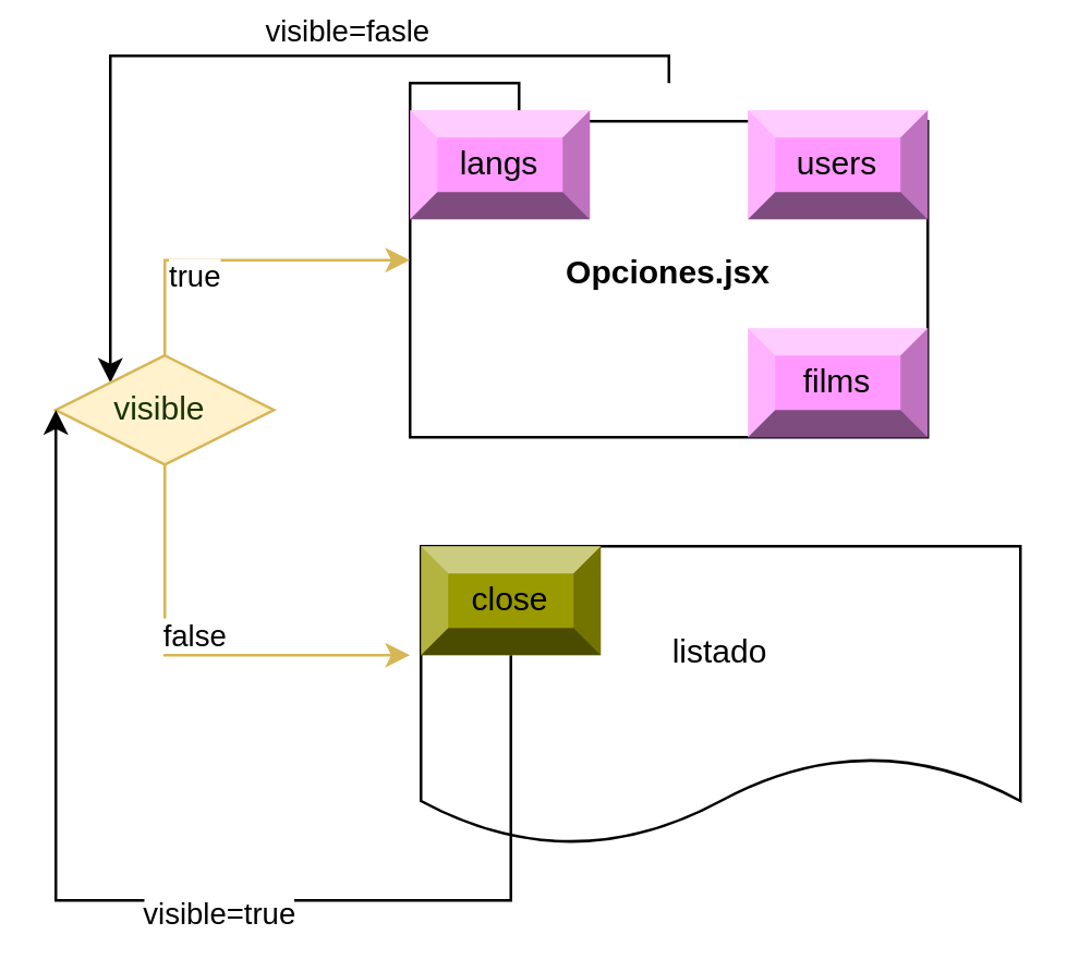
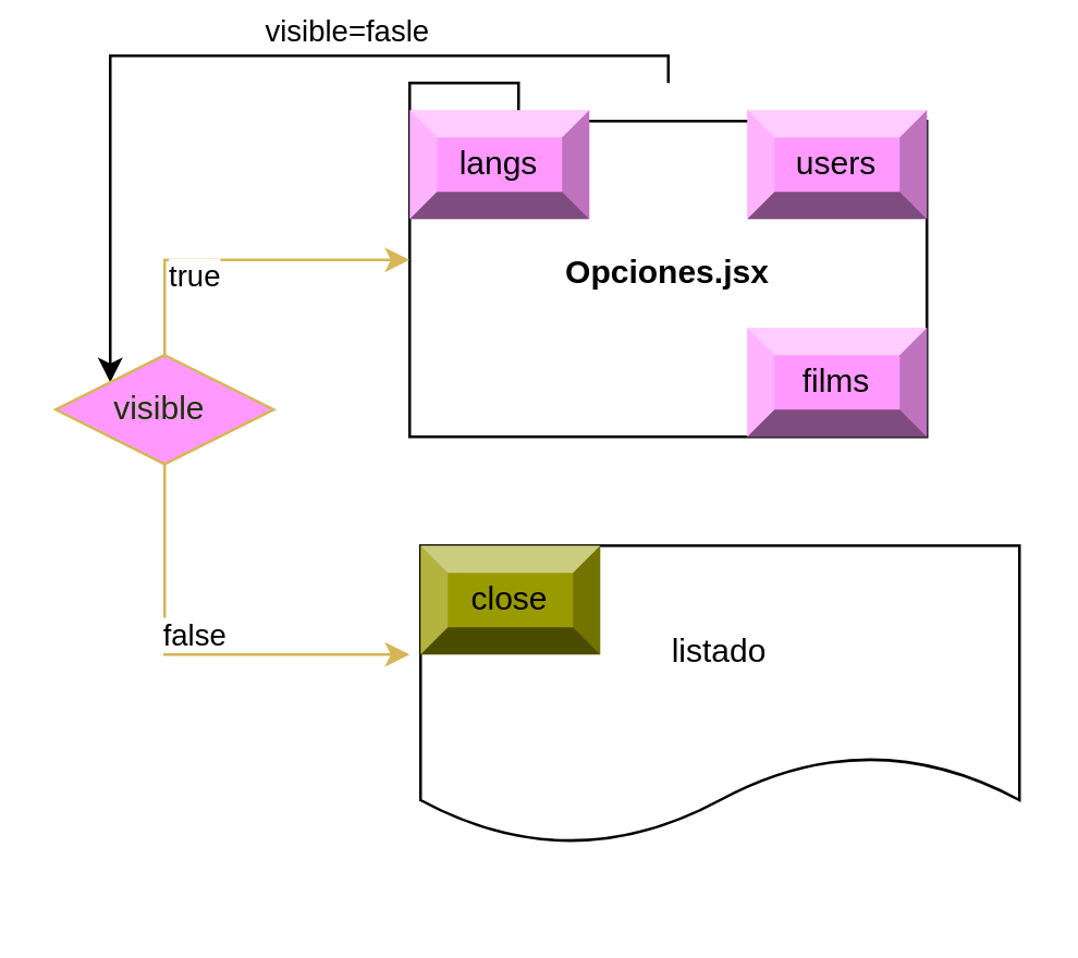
- <mxCell id="7" value="&lt;font color=&quot;#1a3300&quot;&gt;visible&amp;nbsp;&lt;/font&gt;" style="rhombus;whiteSpace=wrap;html=1;fillColor=#fff2cc;strokeColor=#d6b656;" parent="1" vertex="1"><mxGeometry x="20" y="130" width="80" height="40" as="geometry" /></mxCell>
+ <mxCell id="7" value="&lt;font color=&quot;#1a3300&quot;&gt;visible&amp;nbsp;&lt;/font&gt;" style="rhombus;whiteSpace=wrap;html=1;fillColor=#ff99ff;strokeColor=#d6b656;" parent="1" vertex="1"><mxGeometry x="20" y="130" width="80" height="40" as="geometry" /></mxCell>
- <mxCell id="11" style="edgeStyle=orthogonalEdgeStyle;rounded=0;orthogonalLoop=1;jettySize=auto;html=1;" parent="1" source="13" target="7" edge="1"><mxGeometry relative="1" as="geometry"><Array as="points"><mxPoint x="187" y="330" /><mxPoint x="20" y="330" /></Array></mxGeometry></mxCell>
- <mxCell id="12" value="visible=true" style="edgeLabel;html=1;align=center;verticalAlign=middle;resizable=0;points=[];" parent="11" vertex="1" connectable="0"><mxGeometry x="-0.093" y="4" relative="1" as="geometry"><mxPoint as="offset" /></mxGeometry></mxCell>
